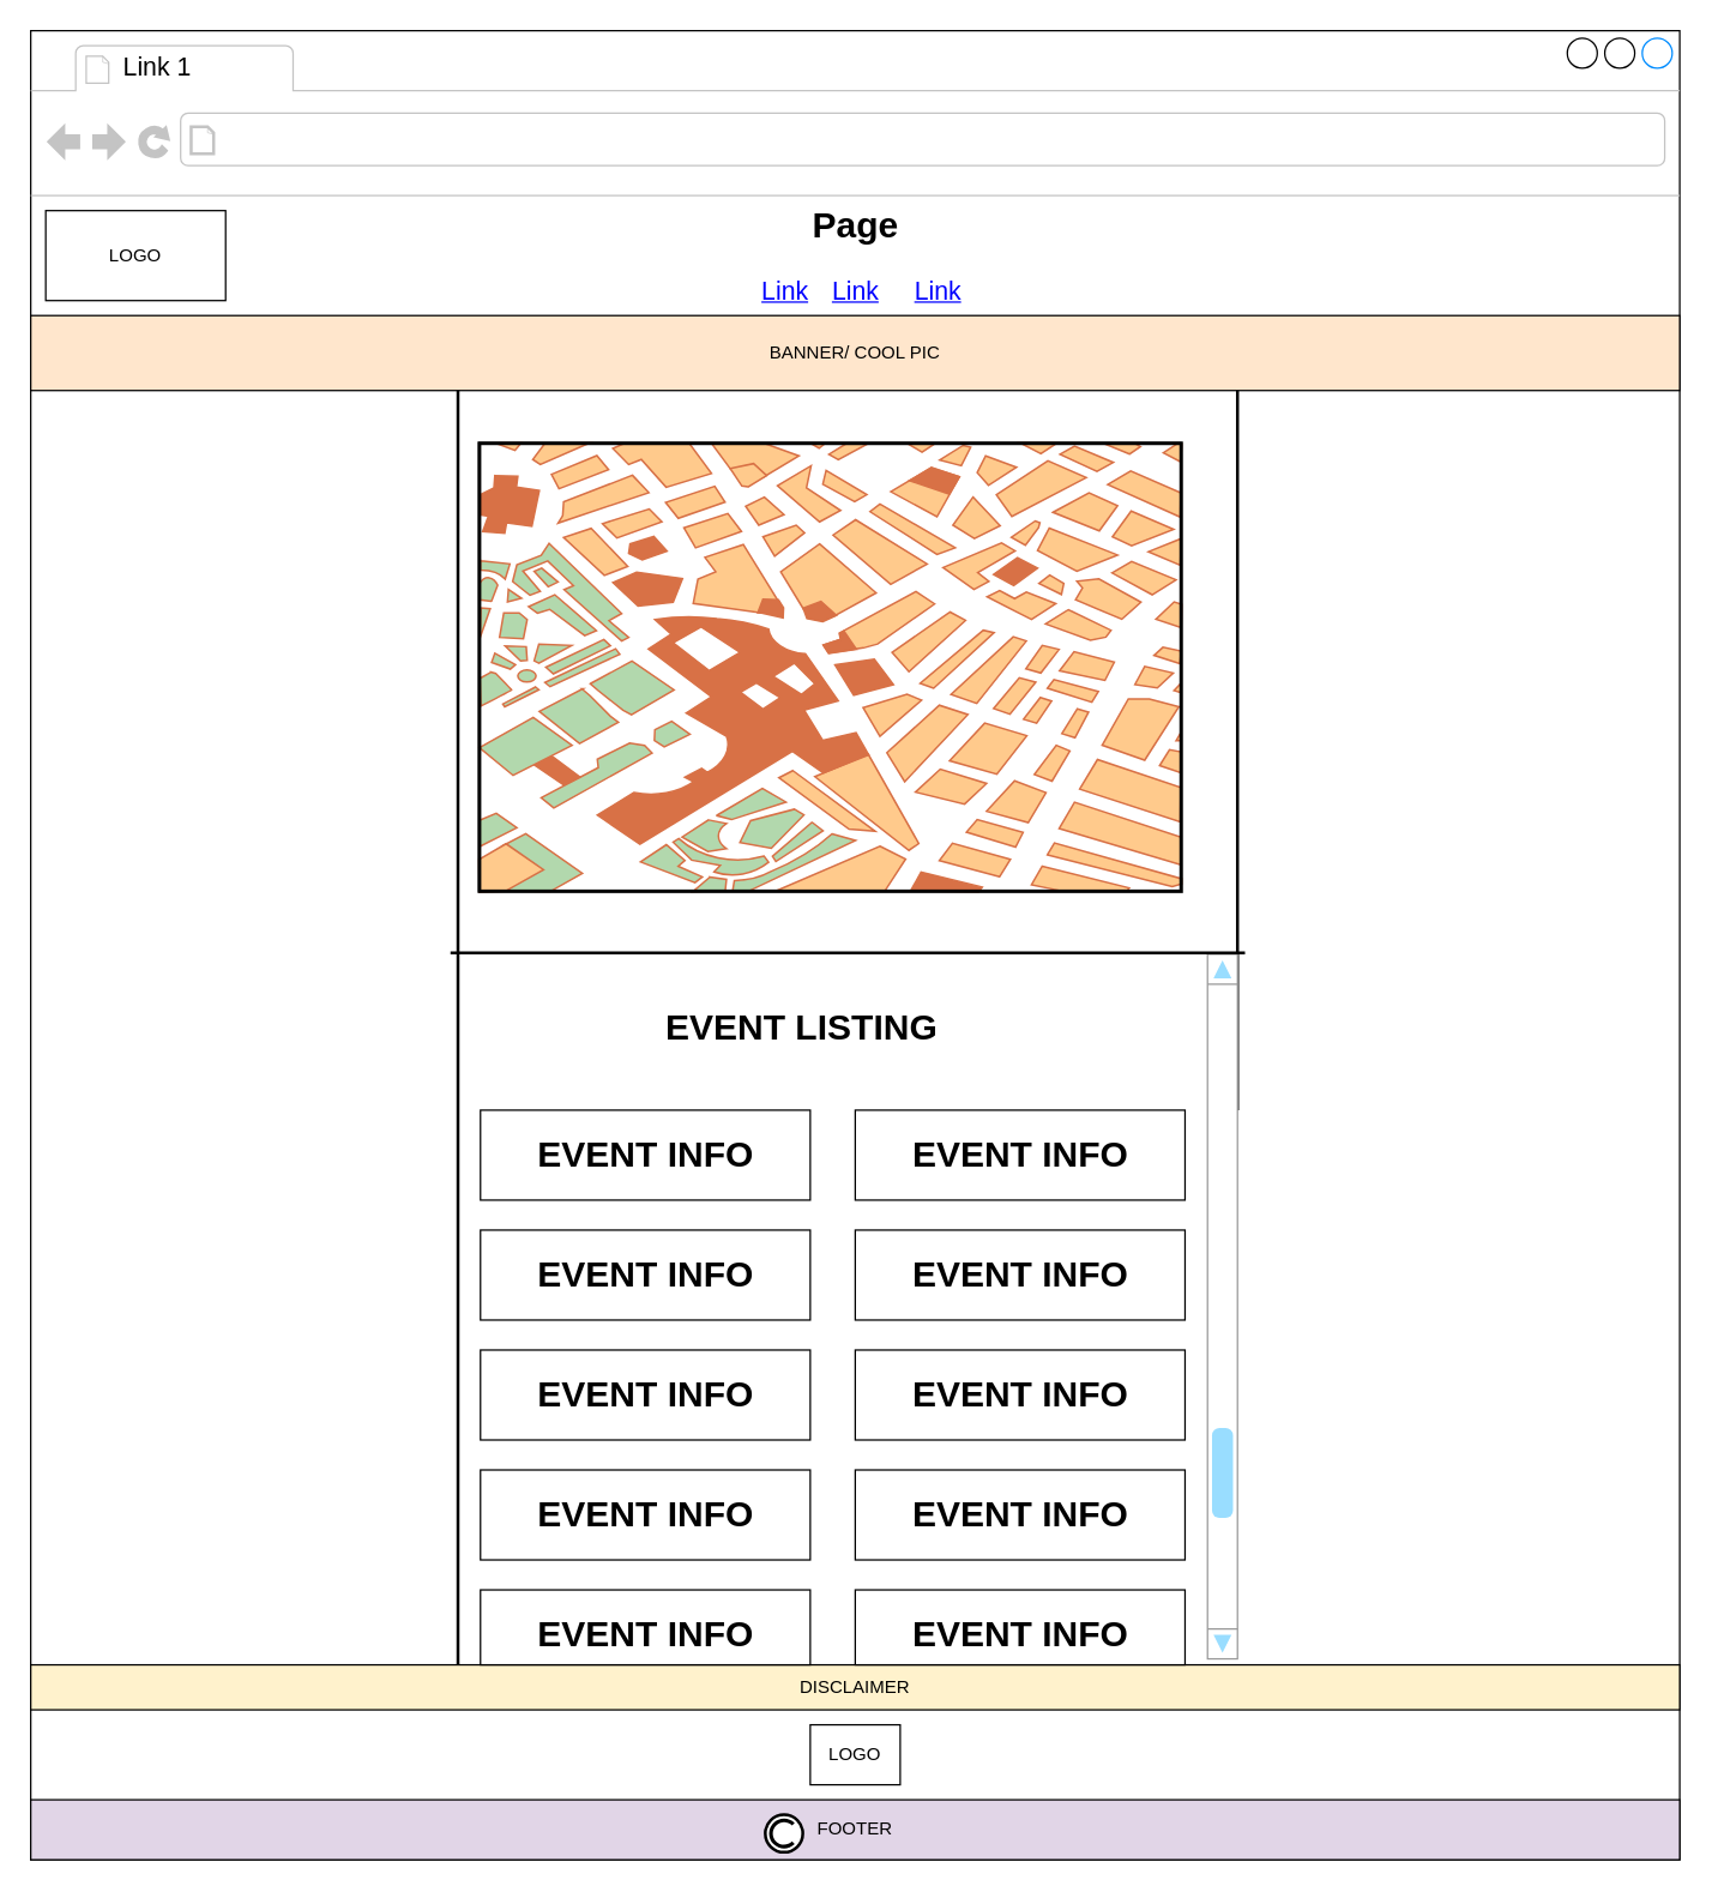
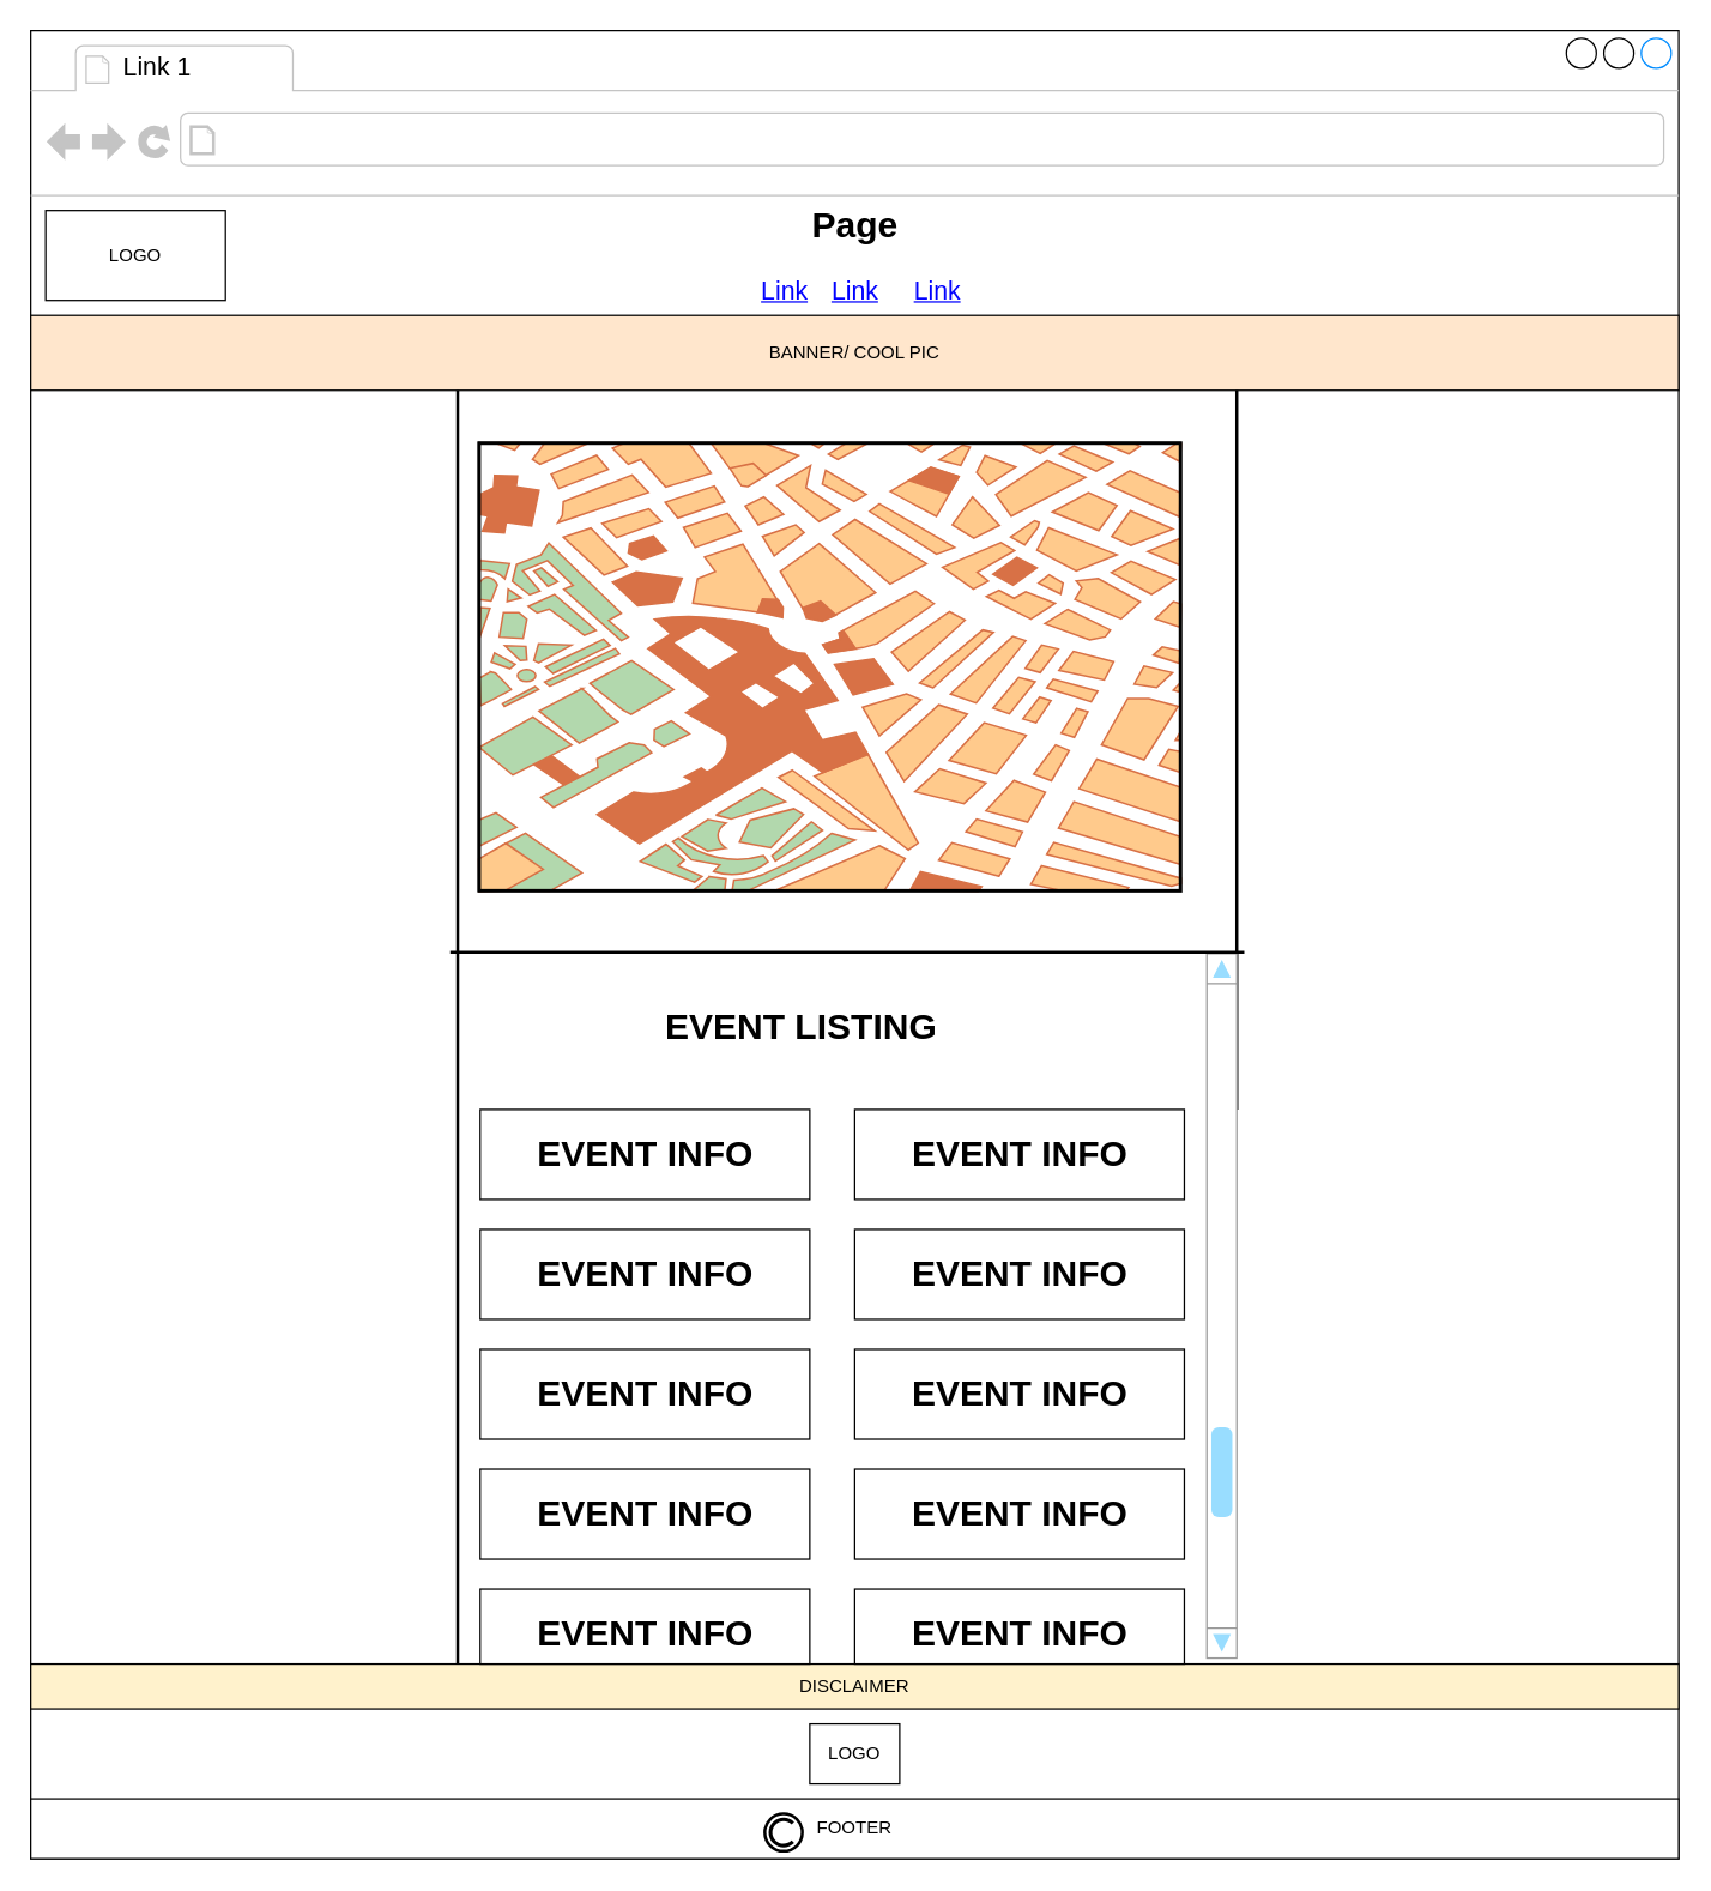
- <mxCell id="8" value="FOOTER" style="whiteSpace=wrap;html=1;comic=0;fillColor=#e1d5e7;" parent="2" vertex="1"><mxGeometry y="1180" width="1100" height="40" as="geometry" /></mxCell>
+ <mxCell id="8" value="FOOTER" style="whiteSpace=wrap;html=1;comic=0;" parent="2" vertex="1"><mxGeometry y="1180" width="1100" height="40" as="geometry" /></mxCell>
